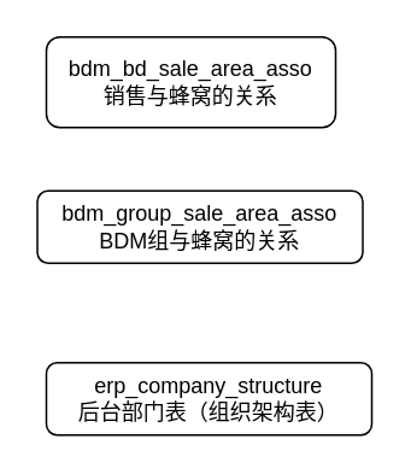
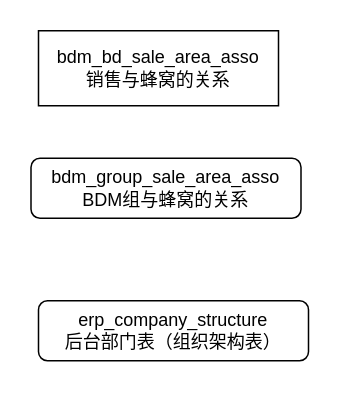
- <mxCell id="2" value="bdm_bd_sale_area_asso&lt;br&gt;销售与蜂窝的关系" style="rounded=1;whiteSpace=wrap;html=1;" vertex="1" parent="1"><mxGeometry x="25" y="20" width="160" height="50" as="geometry" /></mxCell>
+ <mxCell id="2" value="bdm_bd_sale_area_asso&lt;br&gt;销售与蜂窝的关系" style="whiteSpace=wrap;html=1;rounded=0;" vertex="1" parent="1"><mxGeometry x="25" y="20" width="160" height="50" as="geometry" /></mxCell>
